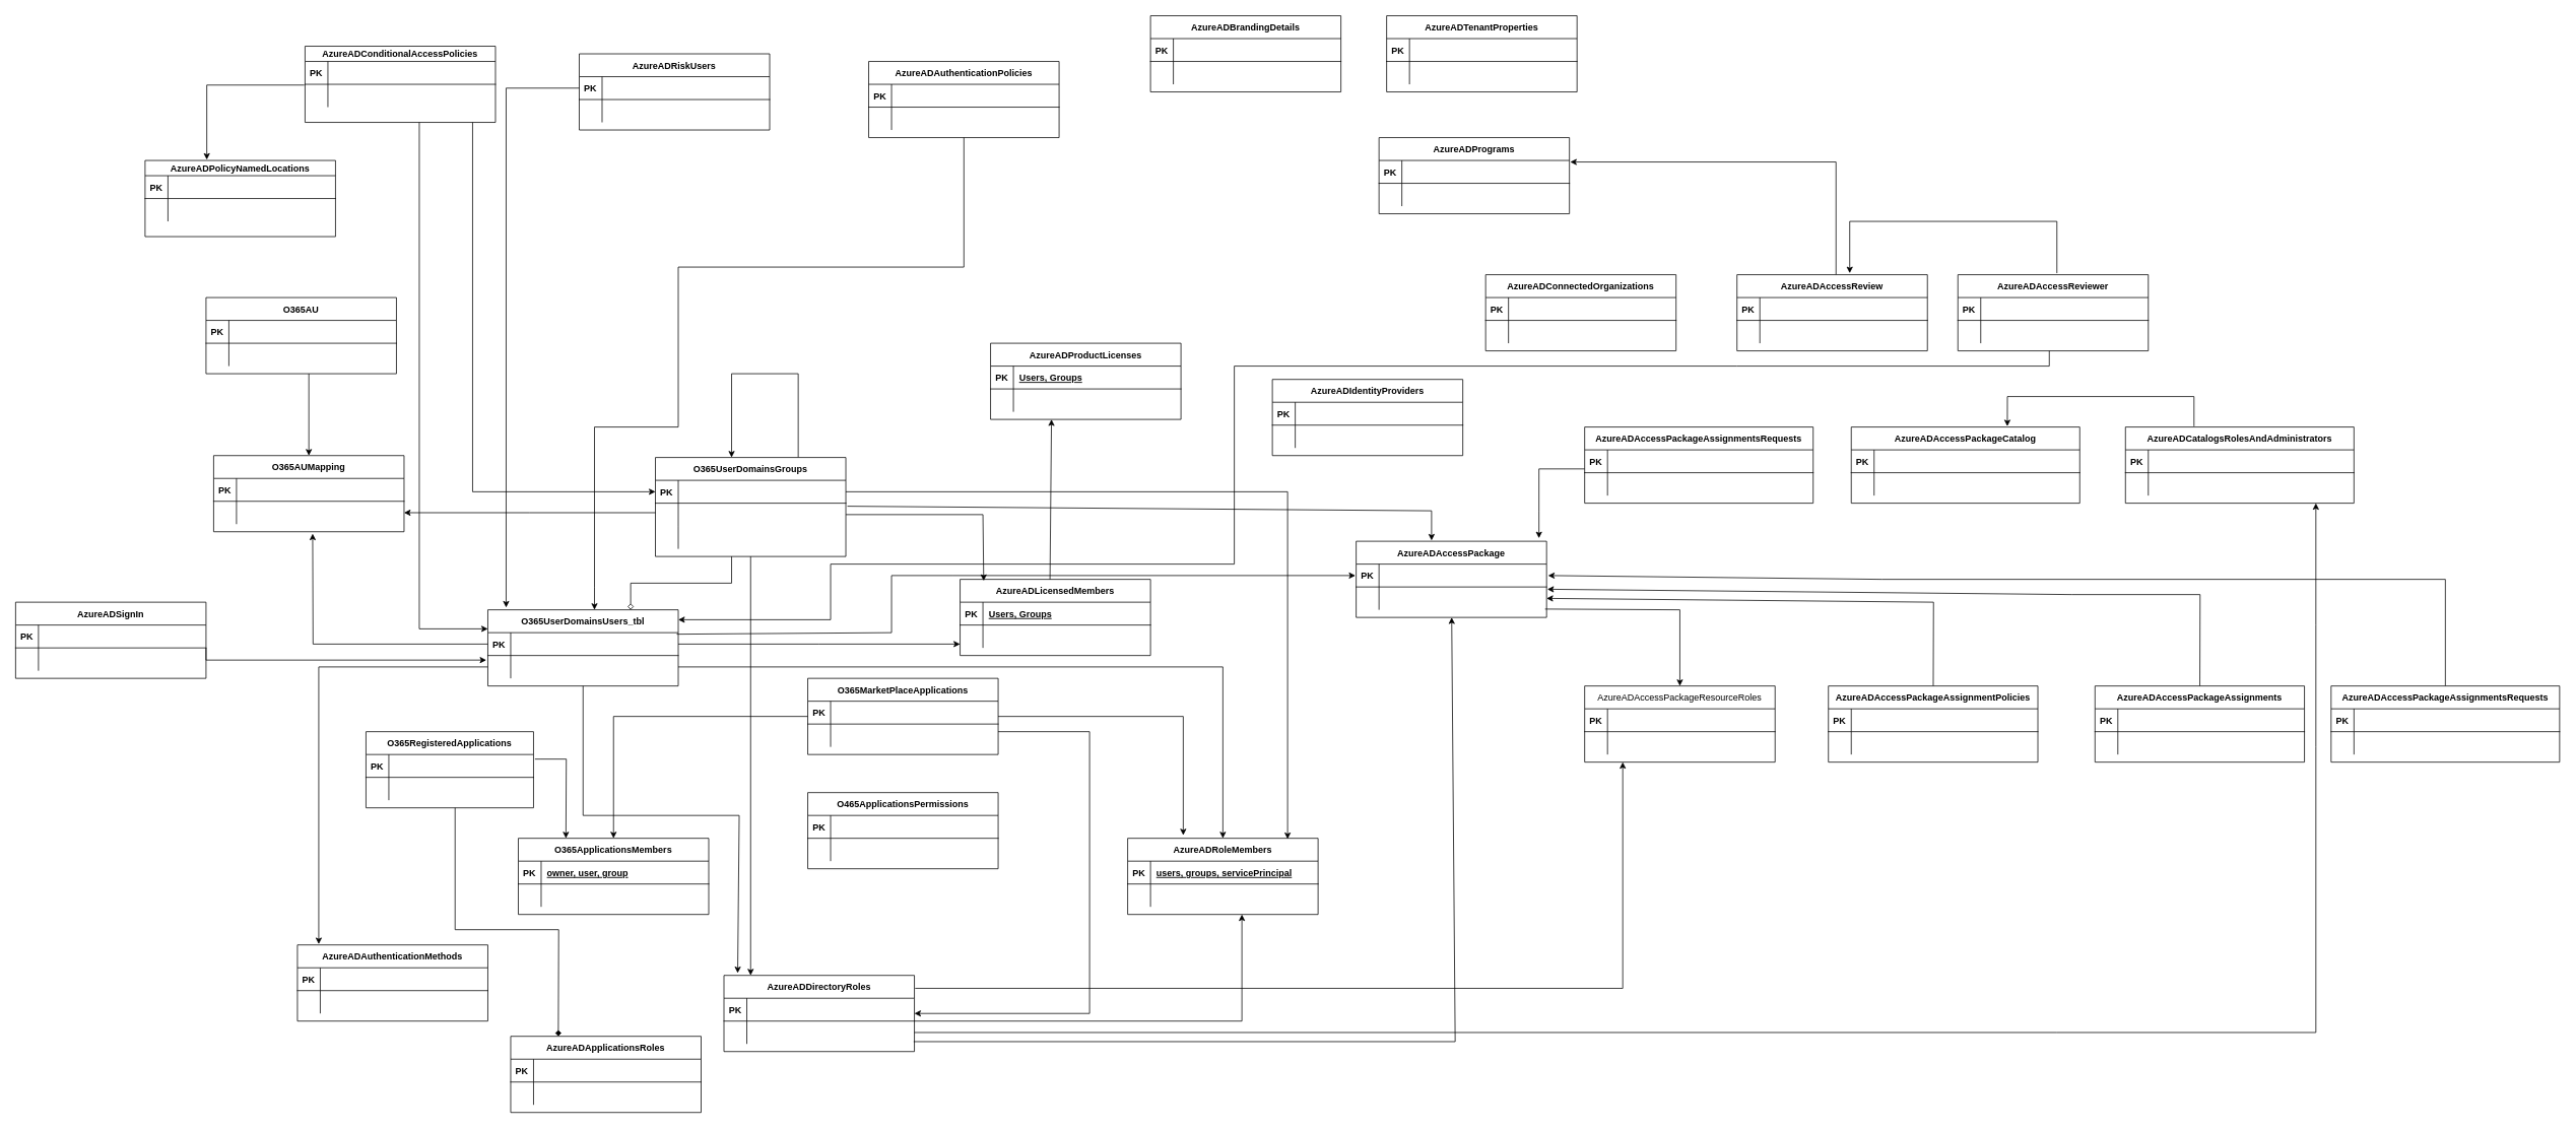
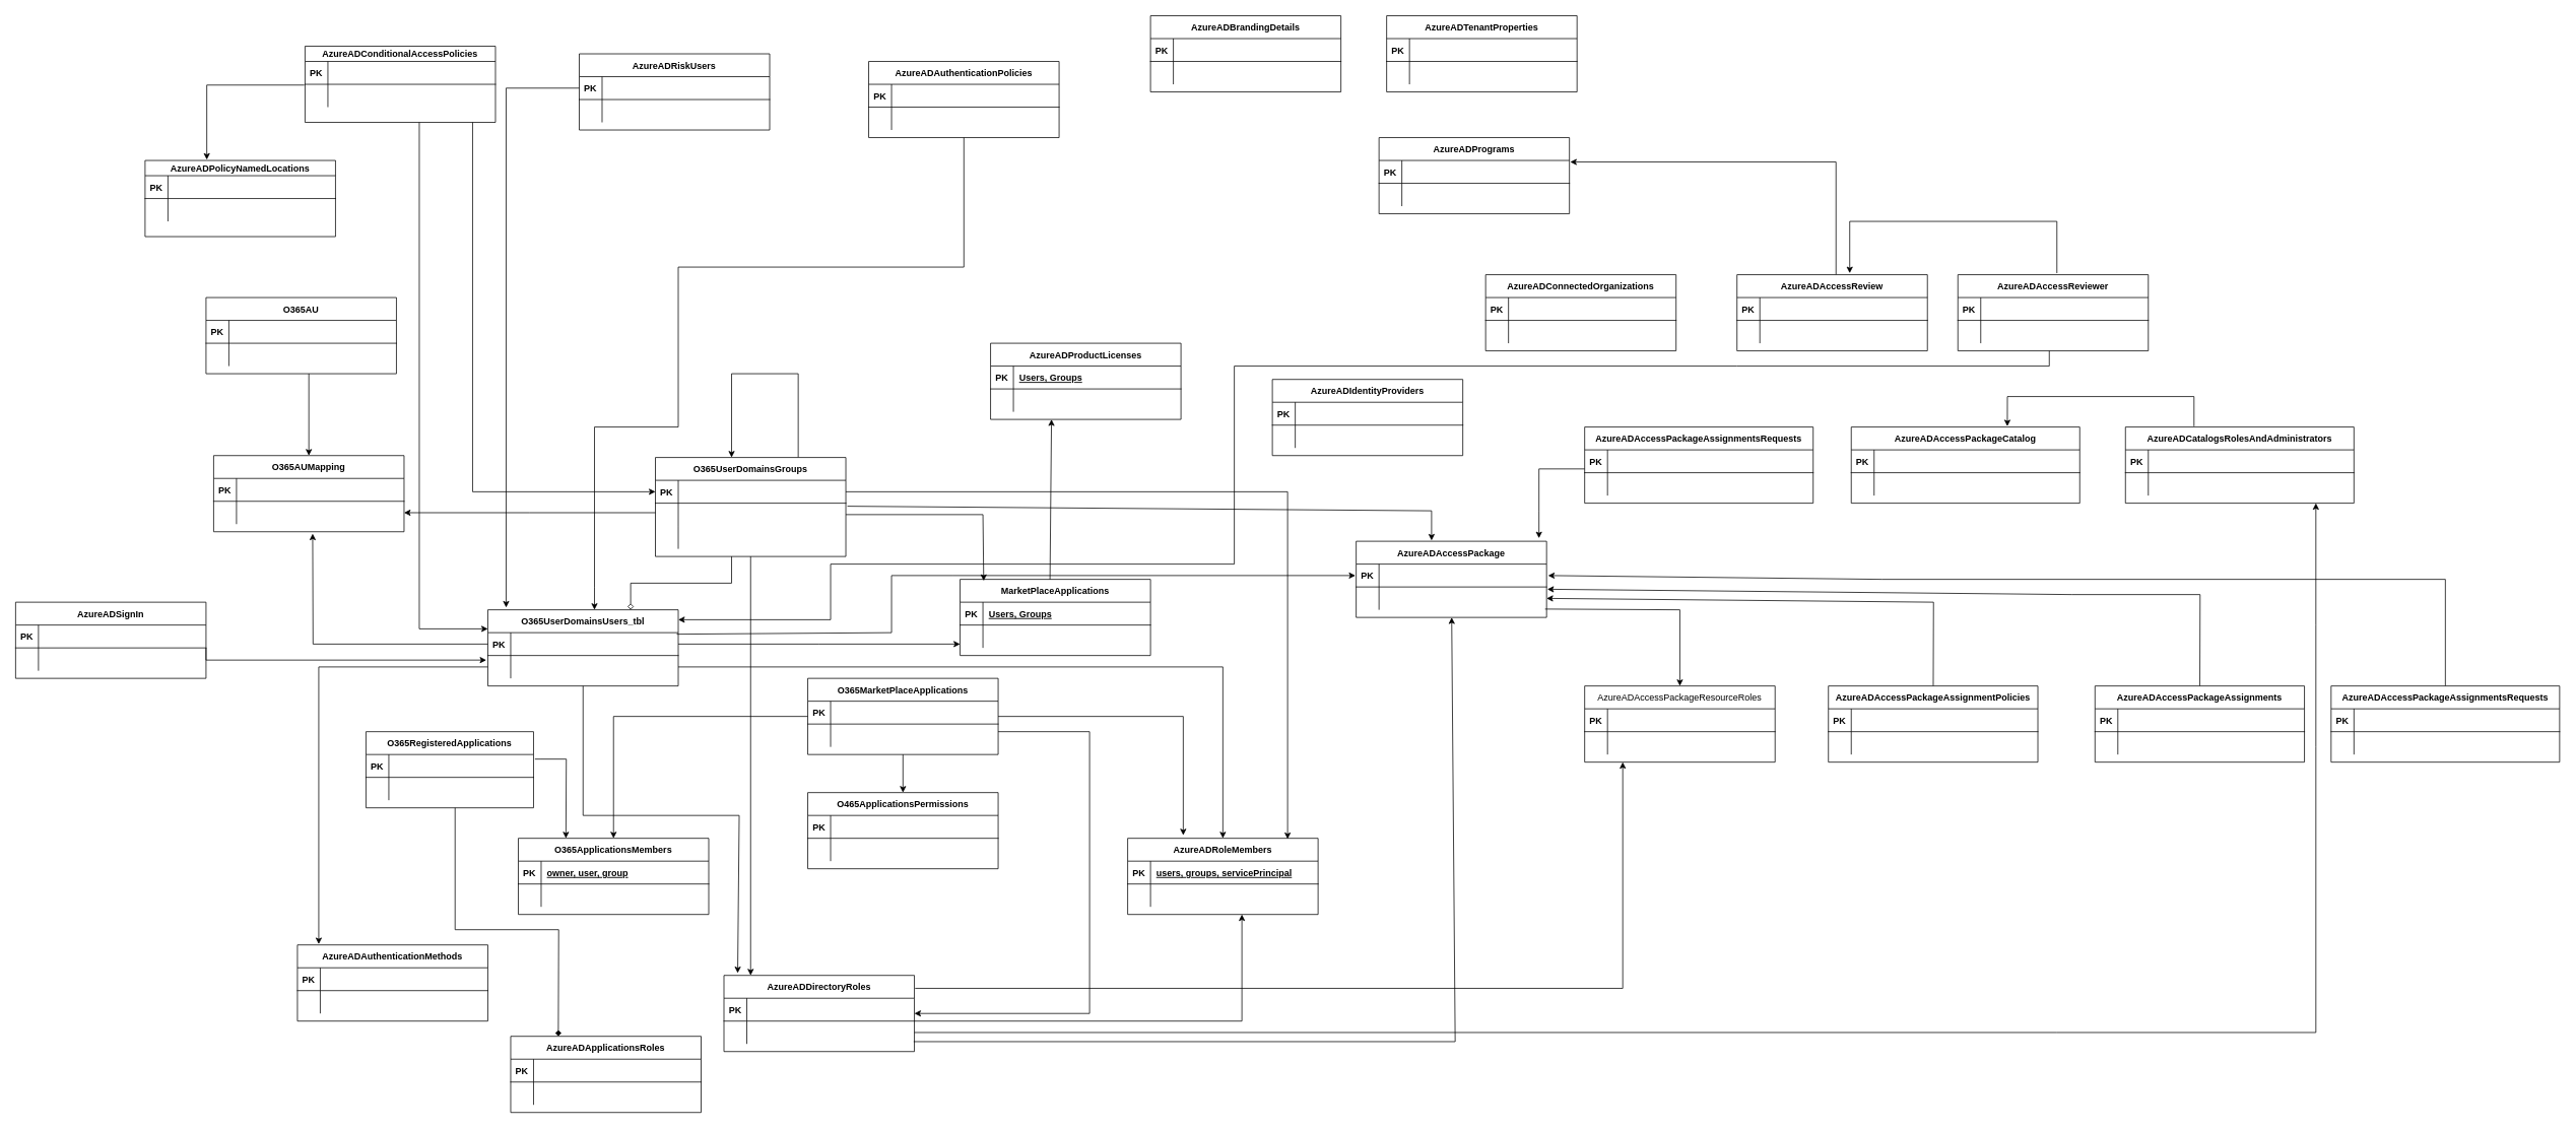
- <mxCell id="74" value="AzureADLicensedMembers" style="shape=table;startSize=30;container=1;collapsible=1;childLayout=tableLayout;fixedRows=1;rowLines=0;fontStyle=1;align=center;resizeLast=1;" parent="1" vertex="1"><mxGeometry x="1260" y="760" width="250" height="100" as="geometry" /></mxCell>
+ <mxCell id="74" value="MarketPlaceApplications" style="shape=table;startSize=30;container=1;collapsible=1;childLayout=tableLayout;fixedRows=1;rowLines=0;fontStyle=1;align=center;resizeLast=1;" parent="1" vertex="1"><mxGeometry x="1260" y="760" width="250" height="100" as="geometry" /></mxCell>
+ <mxCell id="49" style="edgeStyle=orthogonalEdgeStyle;rounded=0;orthogonalLoop=1;jettySize=auto;html=1;exitX=0.5;exitY=1;exitDx=0;exitDy=0;entryX=0.5;entryY=0;entryDx=0;entryDy=0;" parent="1" source="52" target="66" edge="1"><mxGeometry relative="1" as="geometry"><mxPoint x="1185" y="1030" as="targetPoint" /></mxGeometry></mxCell>
